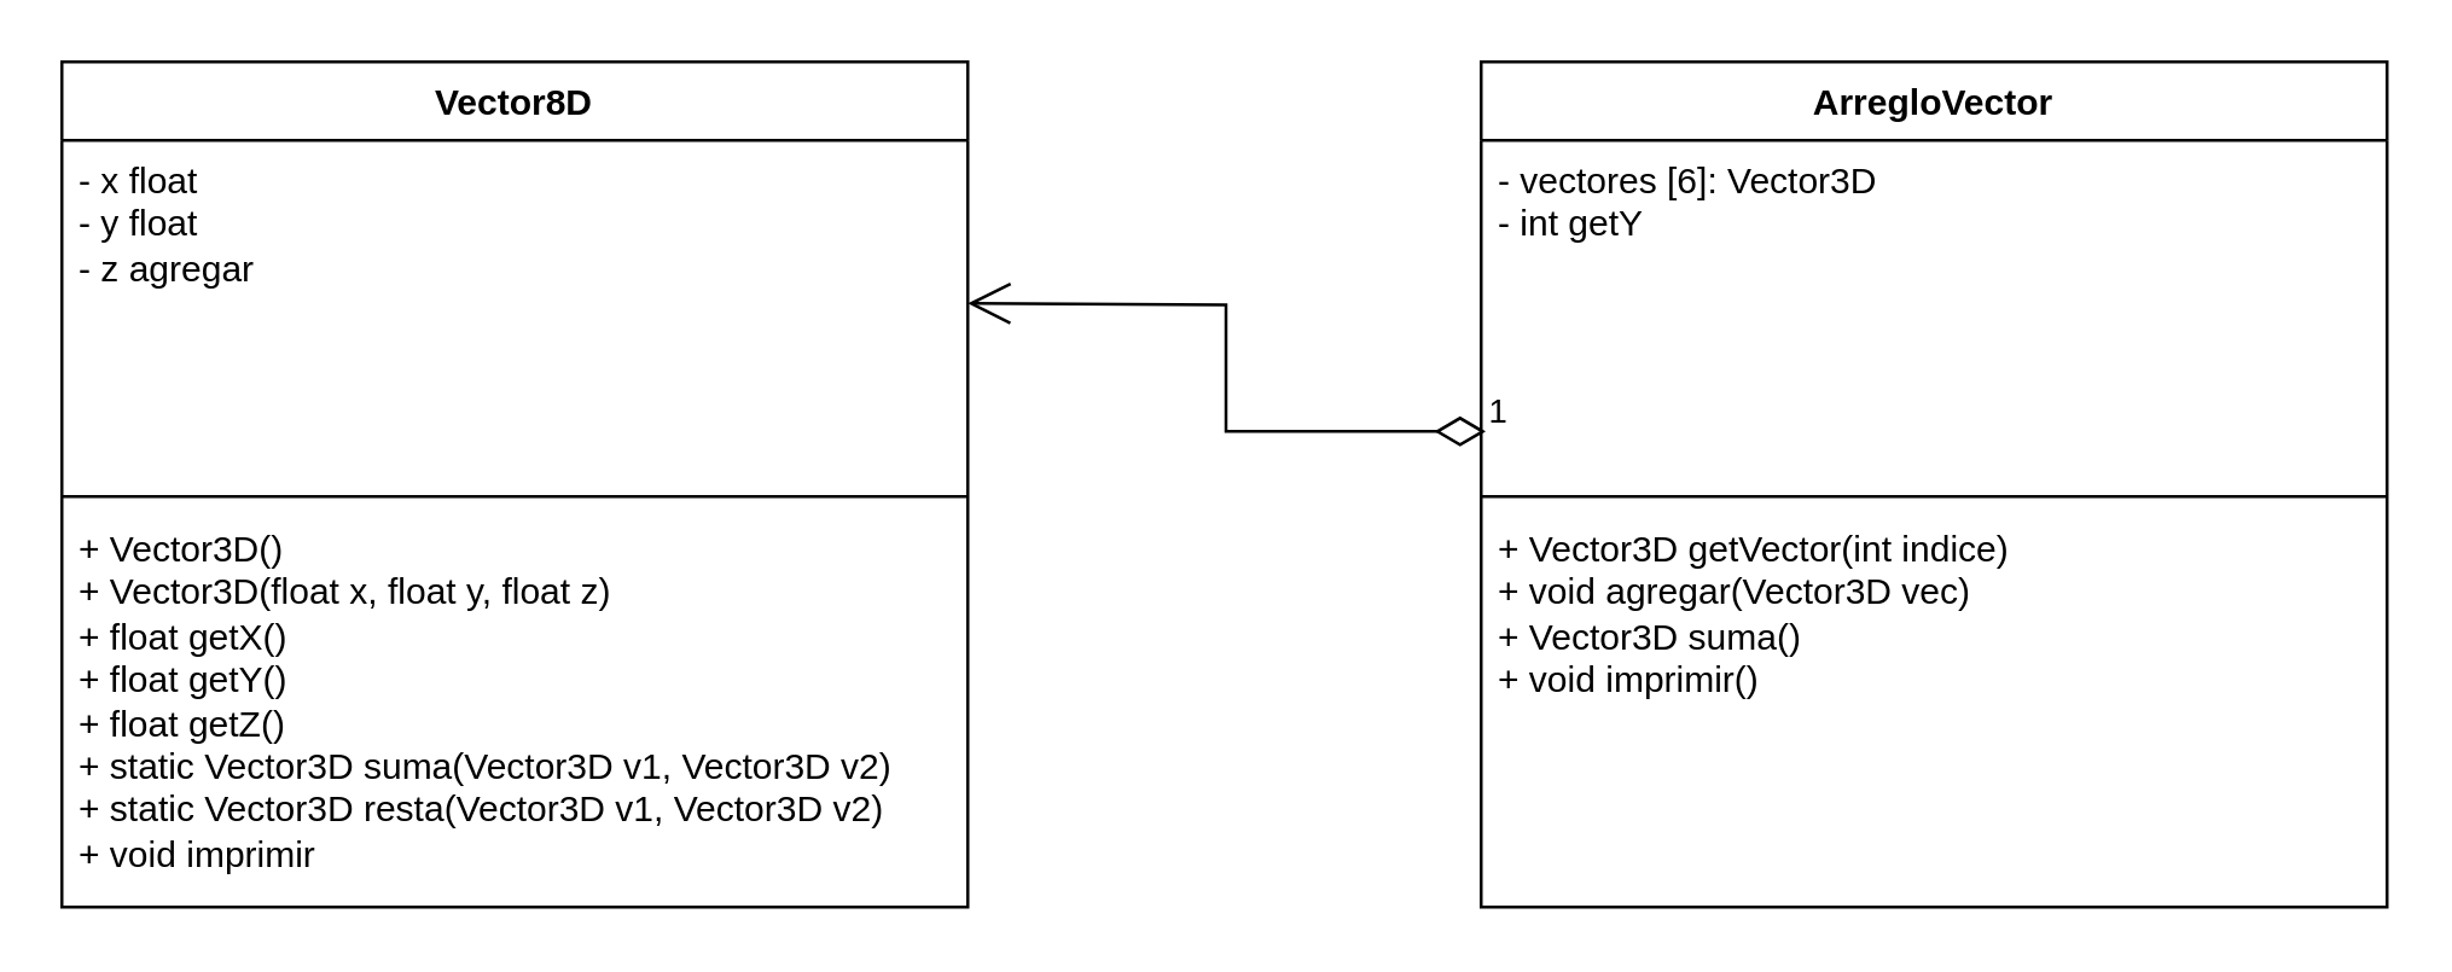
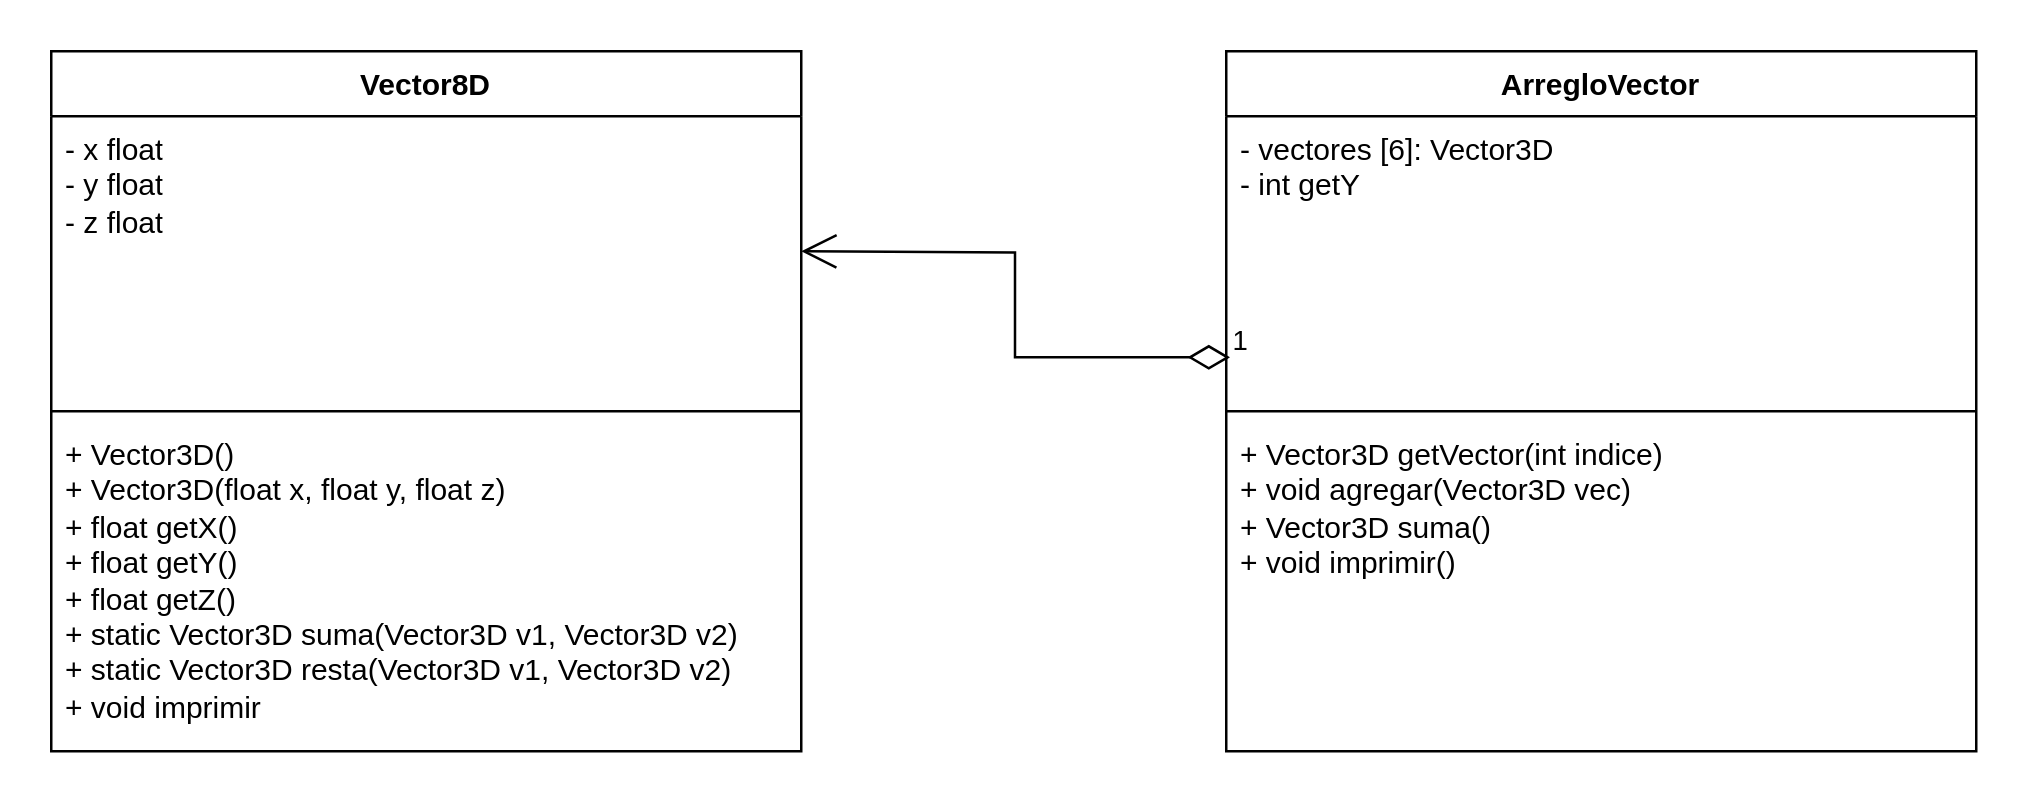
- <mxCell id="3" value="&lt;div&gt;&lt;div&gt;&lt;div&gt;- x float&lt;/div&gt;&lt;/div&gt;&lt;/div&gt;&lt;div&gt;- y float&lt;/div&gt;&lt;div&gt;- z agregar&lt;/div&gt;" style="text;strokeColor=none;fillColor=none;align=left;verticalAlign=top;spacingLeft=4;spacingRight=4;overflow=hidden;rotatable=0;points=[[0,0.5],[1,0.5]];portConstraint=eastwest;whiteSpace=wrap;html=1;" parent="2" vertex="1"><mxGeometry y="26" width="300" height="114" as="geometry" /></mxCell>
+ <mxCell id="3" value="&lt;div&gt;&lt;div&gt;&lt;div&gt;- x float&lt;/div&gt;&lt;/div&gt;&lt;/div&gt;&lt;div&gt;- y float&lt;/div&gt;&lt;div&gt;- z float&lt;/div&gt;" style="text;strokeColor=none;fillColor=none;align=left;verticalAlign=top;spacingLeft=4;spacingRight=4;overflow=hidden;rotatable=0;points=[[0,0.5],[1,0.5]];portConstraint=eastwest;whiteSpace=wrap;html=1;" parent="2" vertex="1"><mxGeometry y="26" width="300" height="114" as="geometry" /></mxCell>
